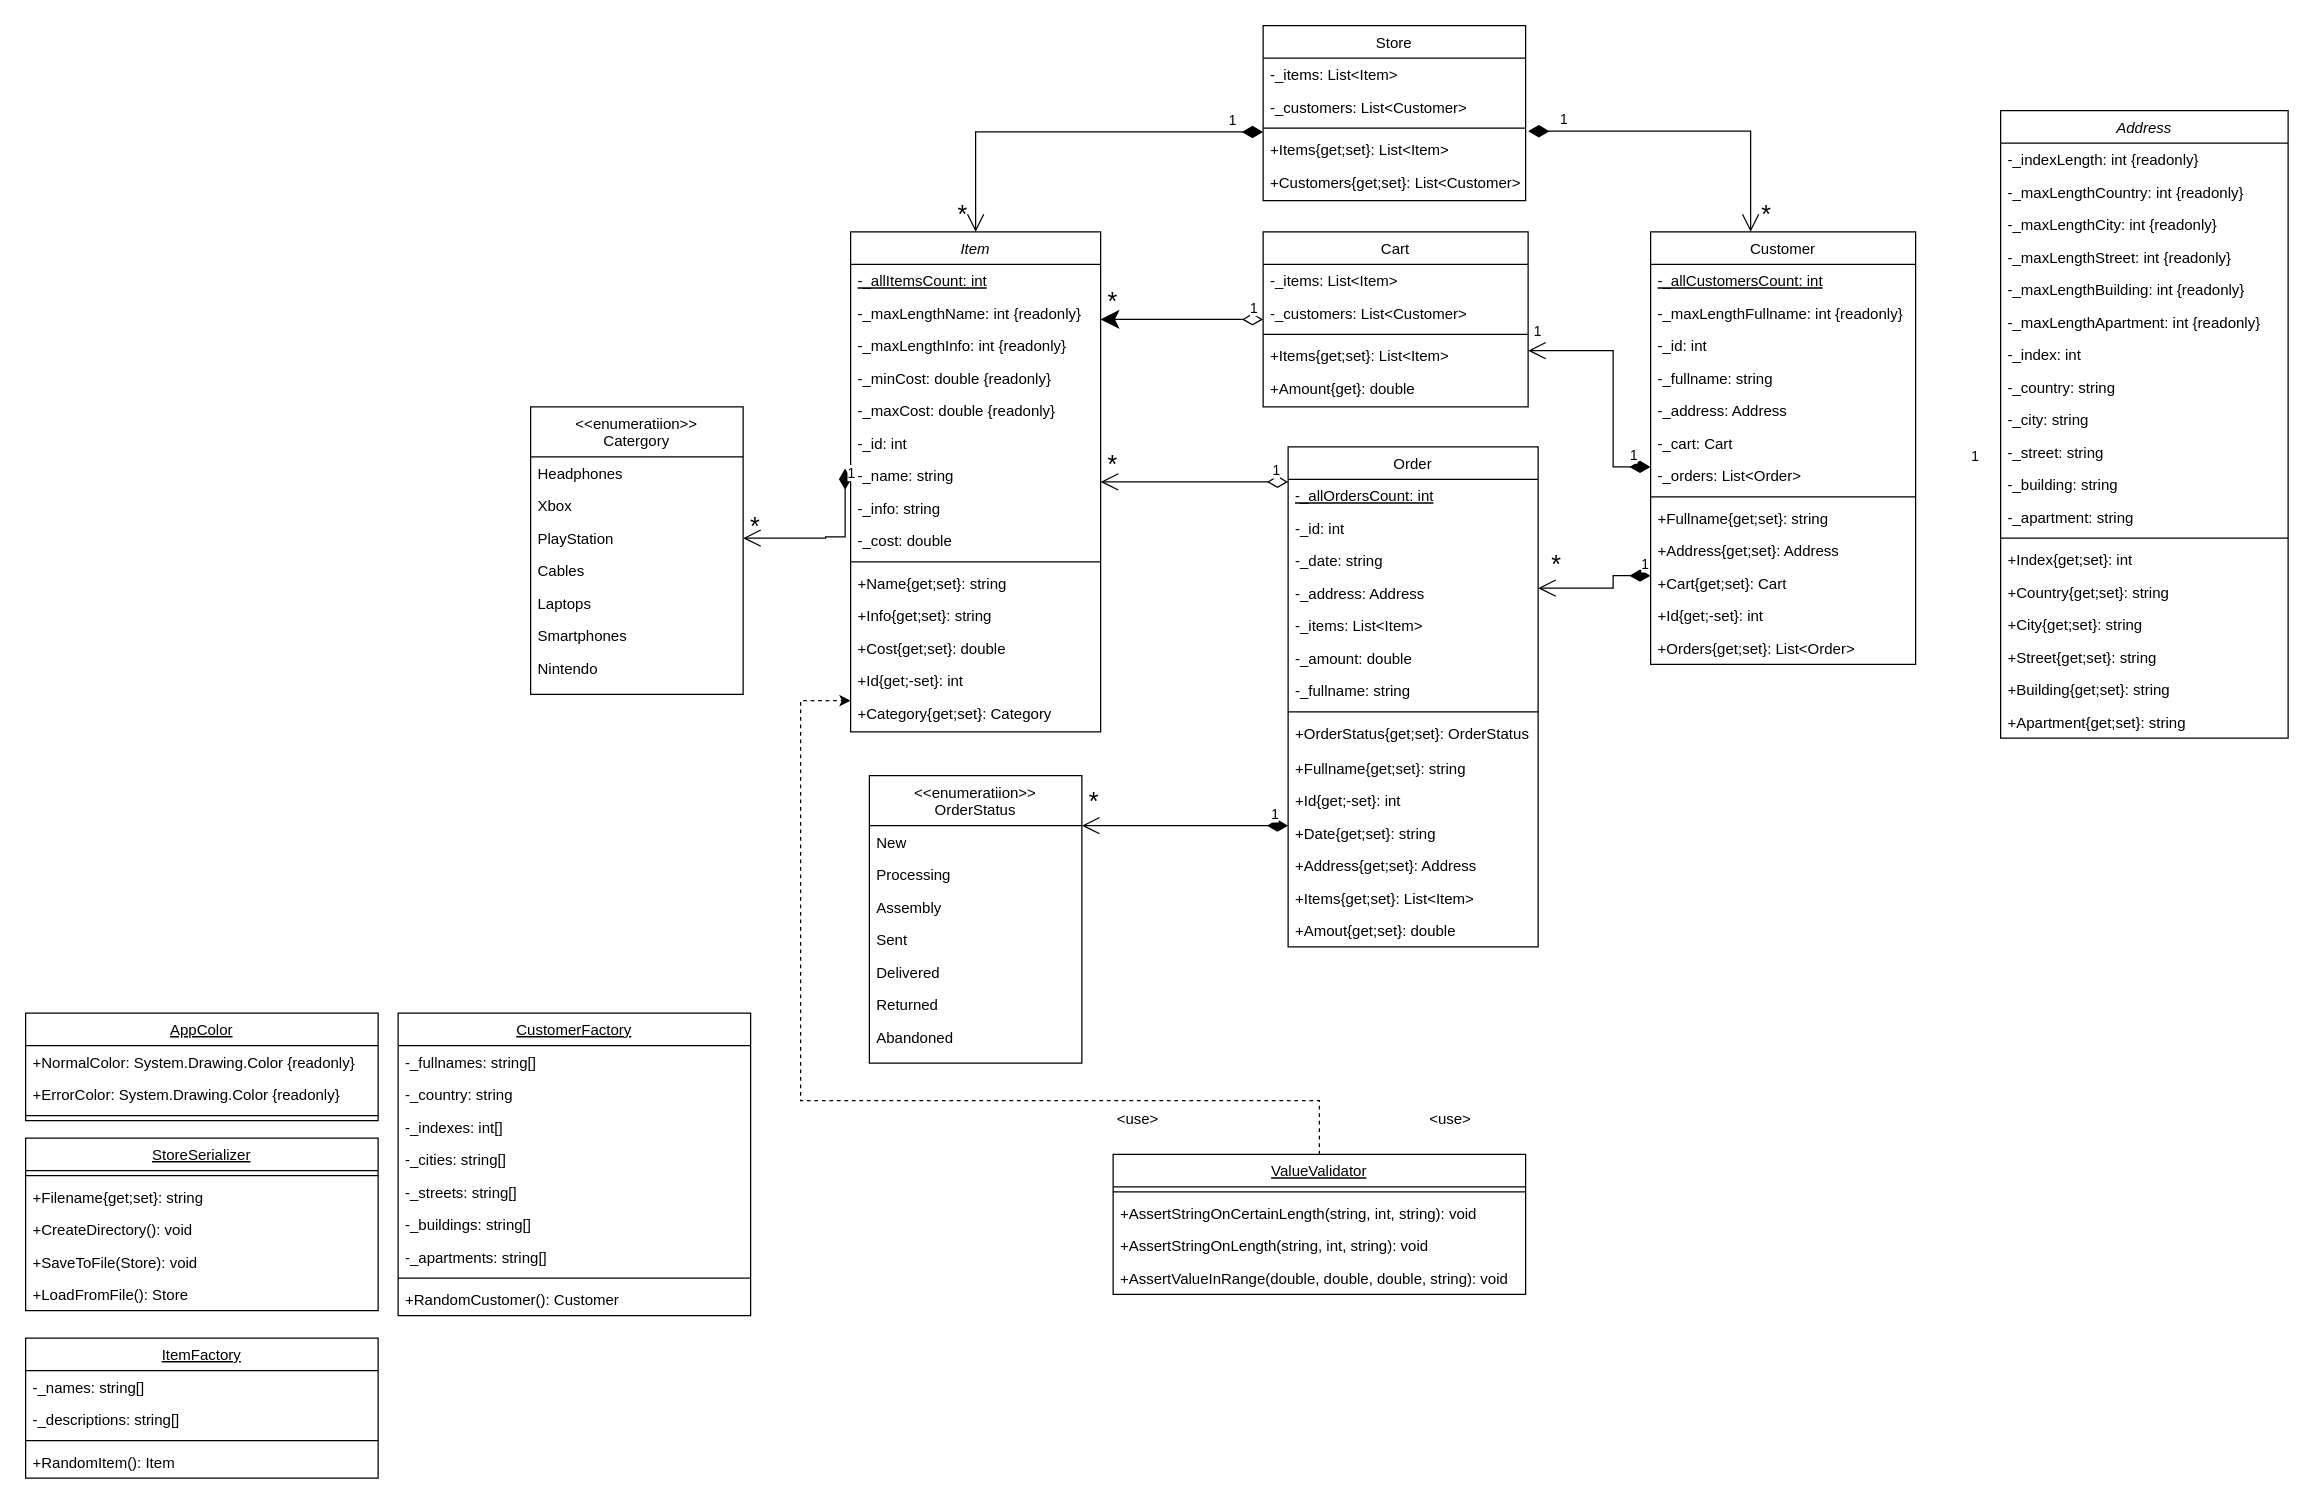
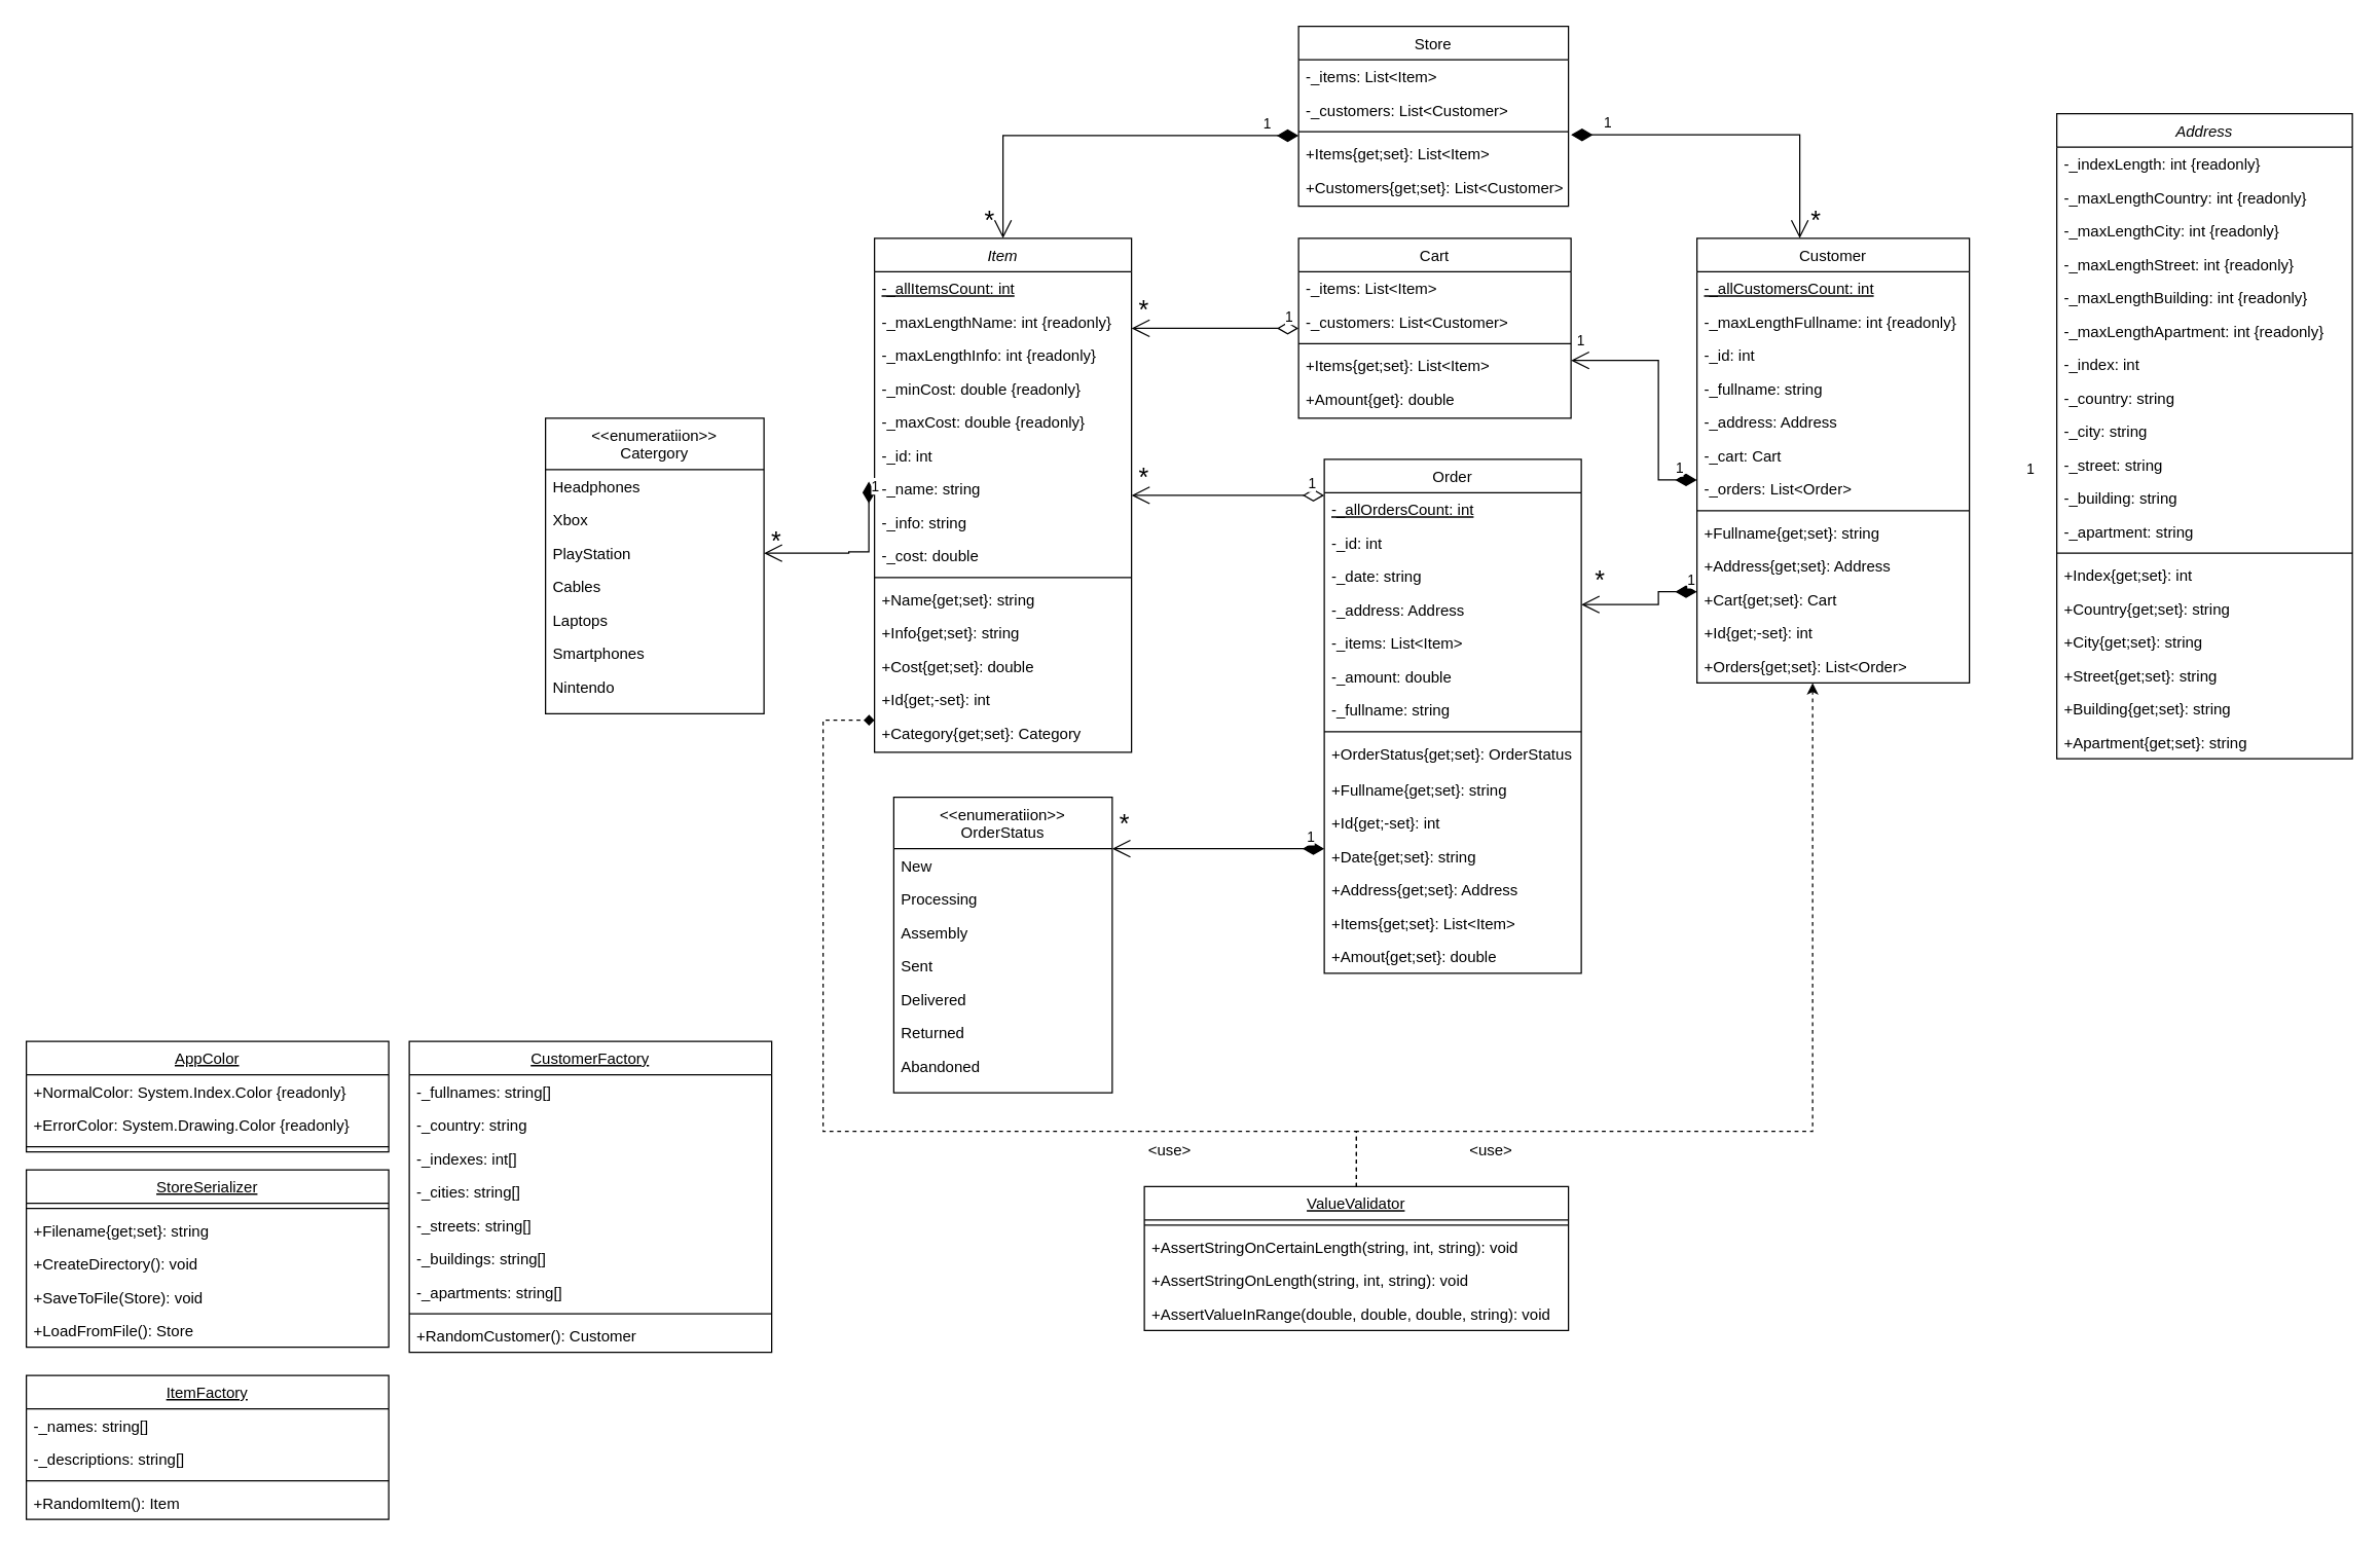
- <mxCell id="123" value="1" style="endArrow=classic;html=1;endSize=12;startArrow=diamondThin;startSize=14;startFill=0;edgeStyle=orthogonalEdgeStyle;align=left;verticalAlign=bottom;rounded=0;" edge="1" parent="1" source="115" target="2"><mxGeometry x="-0.814" relative="1" as="geometry"><mxPoint x="1313" y="383" as="sourcePoint" /><mxPoint x="1242" y="398" as="targetPoint" /><Array as="points"><mxPoint x="910" y="255" /><mxPoint x="910" y="255" /></Array><mxPoint as="offset" /></mxGeometry></mxCell>
+ <mxCell id="123" value="1" style="endArrow=open;html=1;endSize=12;startArrow=diamondThin;startSize=14;startFill=0;edgeStyle=orthogonalEdgeStyle;align=left;verticalAlign=bottom;rounded=0;" edge="1" parent="1" source="115" target="2"><mxGeometry x="-0.814" relative="1" as="geometry"><mxPoint x="1313" y="383" as="sourcePoint" /><mxPoint x="1242" y="398" as="targetPoint" /><Array as="points"><mxPoint x="910" y="255" /><mxPoint x="910" y="255" /></Array><mxPoint as="offset" /></mxGeometry></mxCell>
- <mxCell id="22" style="edgeStyle=orthogonalEdgeStyle;rounded=0;orthogonalLoop=1;jettySize=auto;html=1;dashed=1;exitX=0.5;exitY=0;exitDx=0;exitDy=0;" parent="1" source="23" target="2" edge="1"><mxGeometry relative="1" as="geometry"><Array as="points"><mxPoint x="1055" y="880" /><mxPoint x="640" y="880" /><mxPoint x="640" y="560" /></Array></mxGeometry></mxCell>
+ <mxCell id="22" style="edgeStyle=orthogonalEdgeStyle;rounded=0;orthogonalLoop=1;jettySize=auto;html=1;dashed=1;exitX=0.5;exitY=0;exitDx=0;exitDy=0;endArrow=diamond;" parent="1" source="23" target="2" edge="1"><mxGeometry relative="1" as="geometry"><Array as="points"><mxPoint x="1055" y="880" /><mxPoint x="640" y="880" /><mxPoint x="640" y="560" /></Array></mxGeometry></mxCell>
- <mxCell id="19" value="+NormalColor: System.Drawing.Color {readonly}" style="text;align=left;verticalAlign=top;spacingLeft=4;spacingRight=4;overflow=hidden;rotatable=0;points=[[0,0.5],[1,0.5]];portConstraint=eastwest;" parent="18" vertex="1"><mxGeometry y="26" width="282" height="26" as="geometry" /></mxCell>
+ <mxCell id="19" value="+NormalColor: System.Index.Color {readonly}" style="text;align=left;verticalAlign=top;spacingLeft=4;spacingRight=4;overflow=hidden;rotatable=0;points=[[0,0.5],[1,0.5]];portConstraint=eastwest;" parent="18" vertex="1"><mxGeometry y="26" width="282" height="26" as="geometry" /></mxCell>
+ <mxCell id="42" style="edgeStyle=orthogonalEdgeStyle;rounded=0;orthogonalLoop=1;jettySize=auto;html=1;exitX=0.5;exitY=0;exitDx=0;exitDy=0;dashed=1;" parent="1" source="23" target="28" edge="1"><mxGeometry relative="1" as="geometry"><Array as="points"><mxPoint x="1055" y="880" /><mxPoint x="1410" y="880" /></Array></mxGeometry></mxCell>
